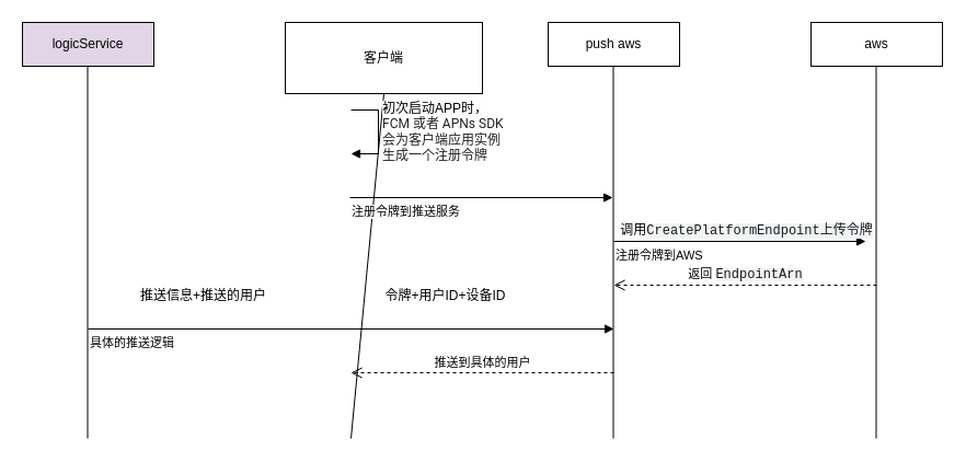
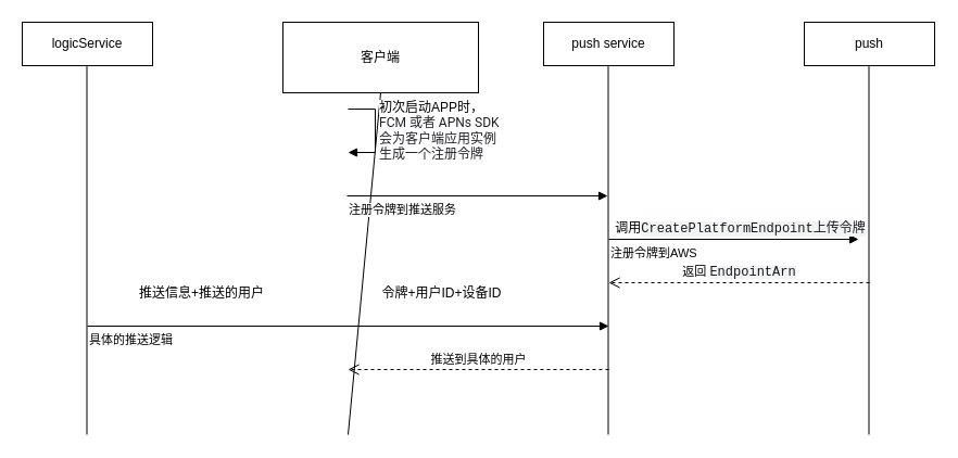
- <mxCell id="14" value="logicService" style="rounded=0;whiteSpace=wrap;html=1;fillColor=#e1d5e7;" vertex="1" parent="1"><mxGeometry x="20" y="20" width="120" height="40" as="geometry" /></mxCell>
+ <mxCell id="14" value="logicService" style="rounded=0;whiteSpace=wrap;html=1;" vertex="1" parent="1"><mxGeometry x="20" y="20" width="120" height="40" as="geometry" /></mxCell>
- <mxCell id="3" value="push aws" style="rounded=0;whiteSpace=wrap;html=1;" vertex="1" parent="1"><mxGeometry x="500" y="20" width="120" height="40" as="geometry" /></mxCell>
+ <mxCell id="3" value="push service" style="rounded=0;whiteSpace=wrap;html=1;" vertex="1" parent="1"><mxGeometry x="500" y="20" width="120" height="40" as="geometry" /></mxCell>
- <mxCell id="4" value="aws" style="rounded=0;whiteSpace=wrap;html=1;" vertex="1" parent="1"><mxGeometry x="740" y="20" width="120" height="40" as="geometry" /></mxCell>
+ <mxCell id="4" value="push" style="rounded=0;whiteSpace=wrap;html=1;" vertex="1" parent="1"><mxGeometry x="740" y="20" width="120" height="40" as="geometry" /></mxCell>
